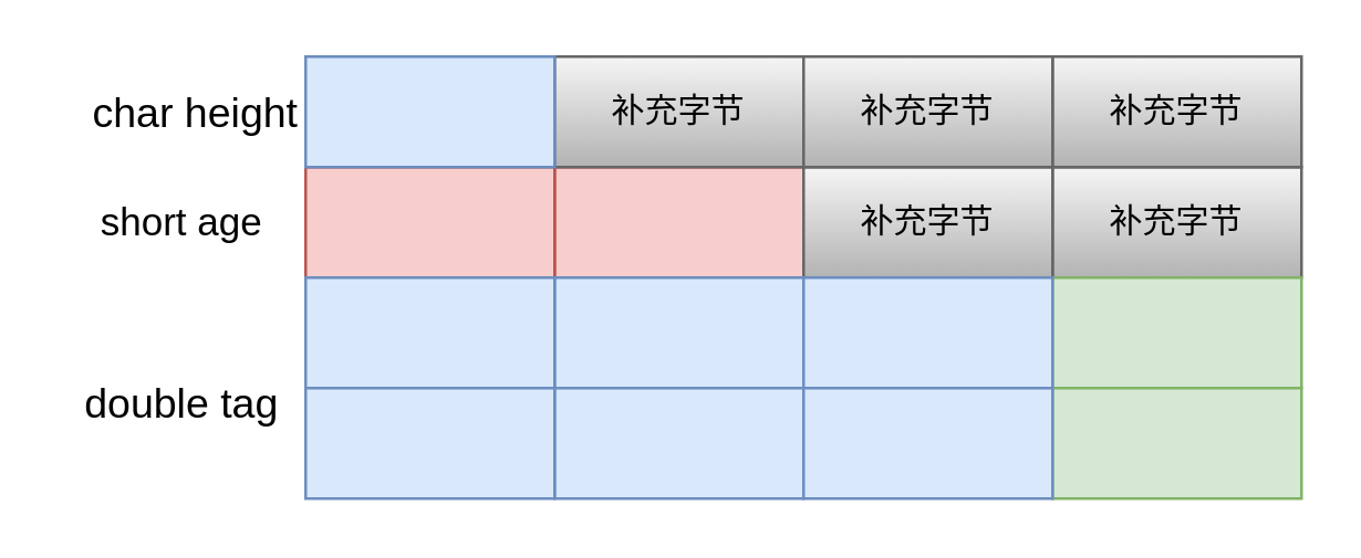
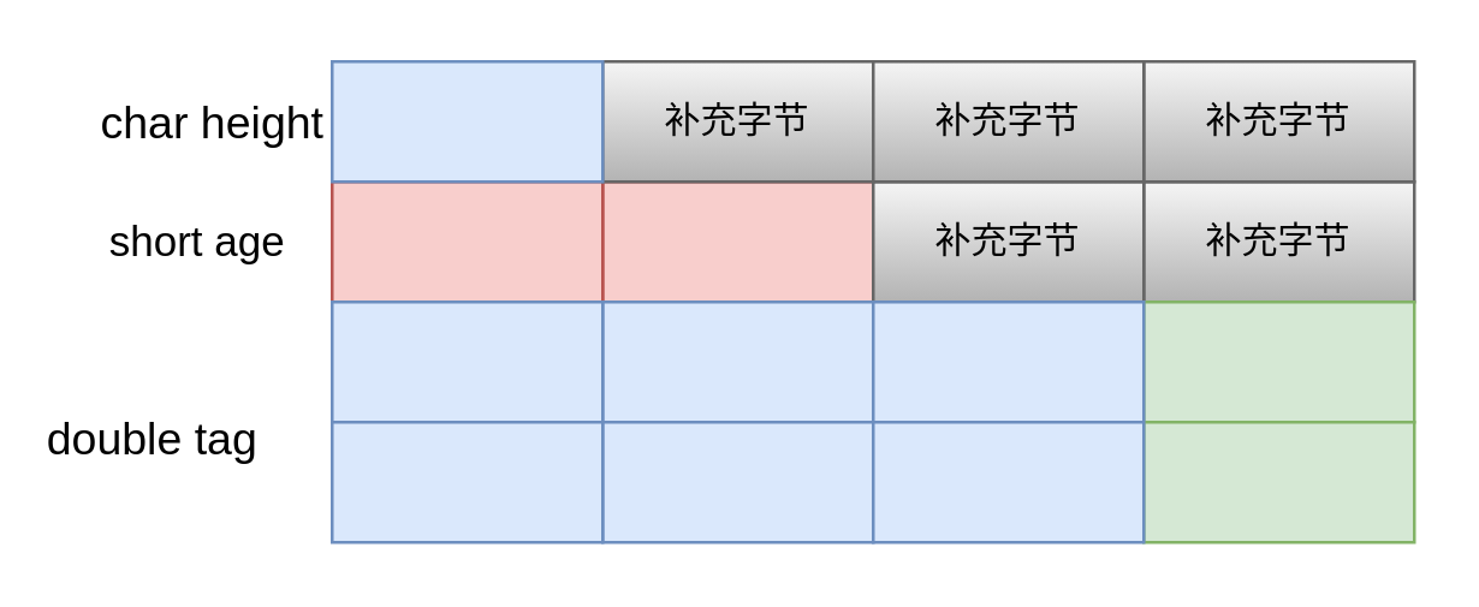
- <mxCell id="12" value="double tag" style="text;html=1;align=center;verticalAlign=middle;resizable=0;points=[];autosize=1;strokeColor=none;fillColor=none;fontSize=15;" vertex="1" parent="1"><mxGeometry x="20" y="130" width="90" height="30" as="geometry" /></mxCell>
+ <mxCell id="12" value="double tag" style="text;html=1;align=center;verticalAlign=middle;resizable=0;points=[];autosize=1;strokeColor=none;fillColor=none;fontSize=15;" vertex="1" parent="1"><mxGeometry x="5" y="130" width="90" height="30" as="geometry" /></mxCell>
